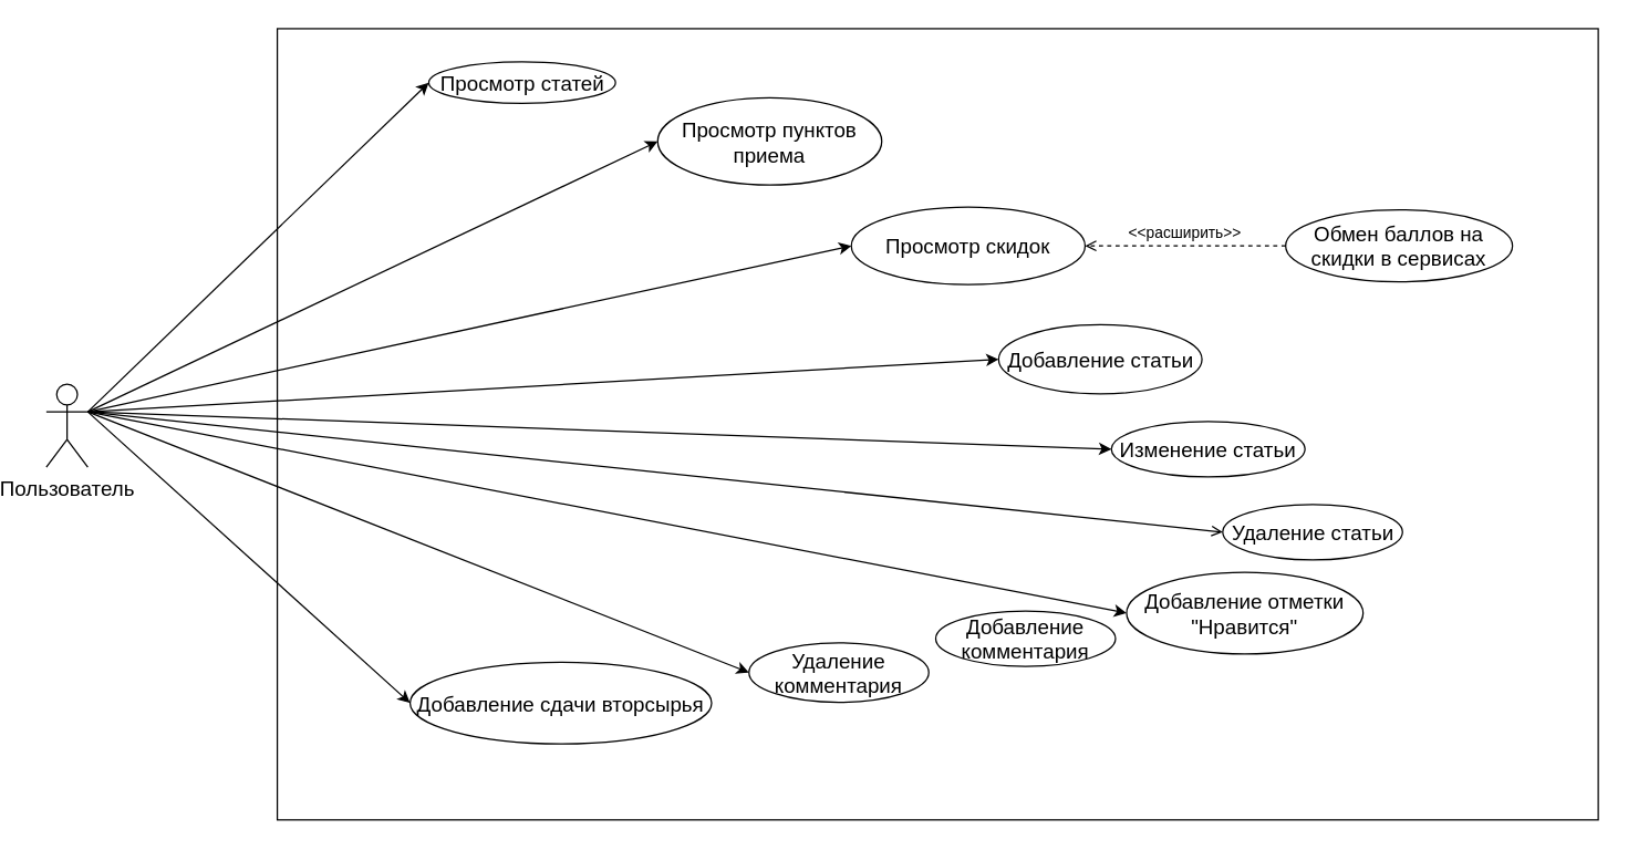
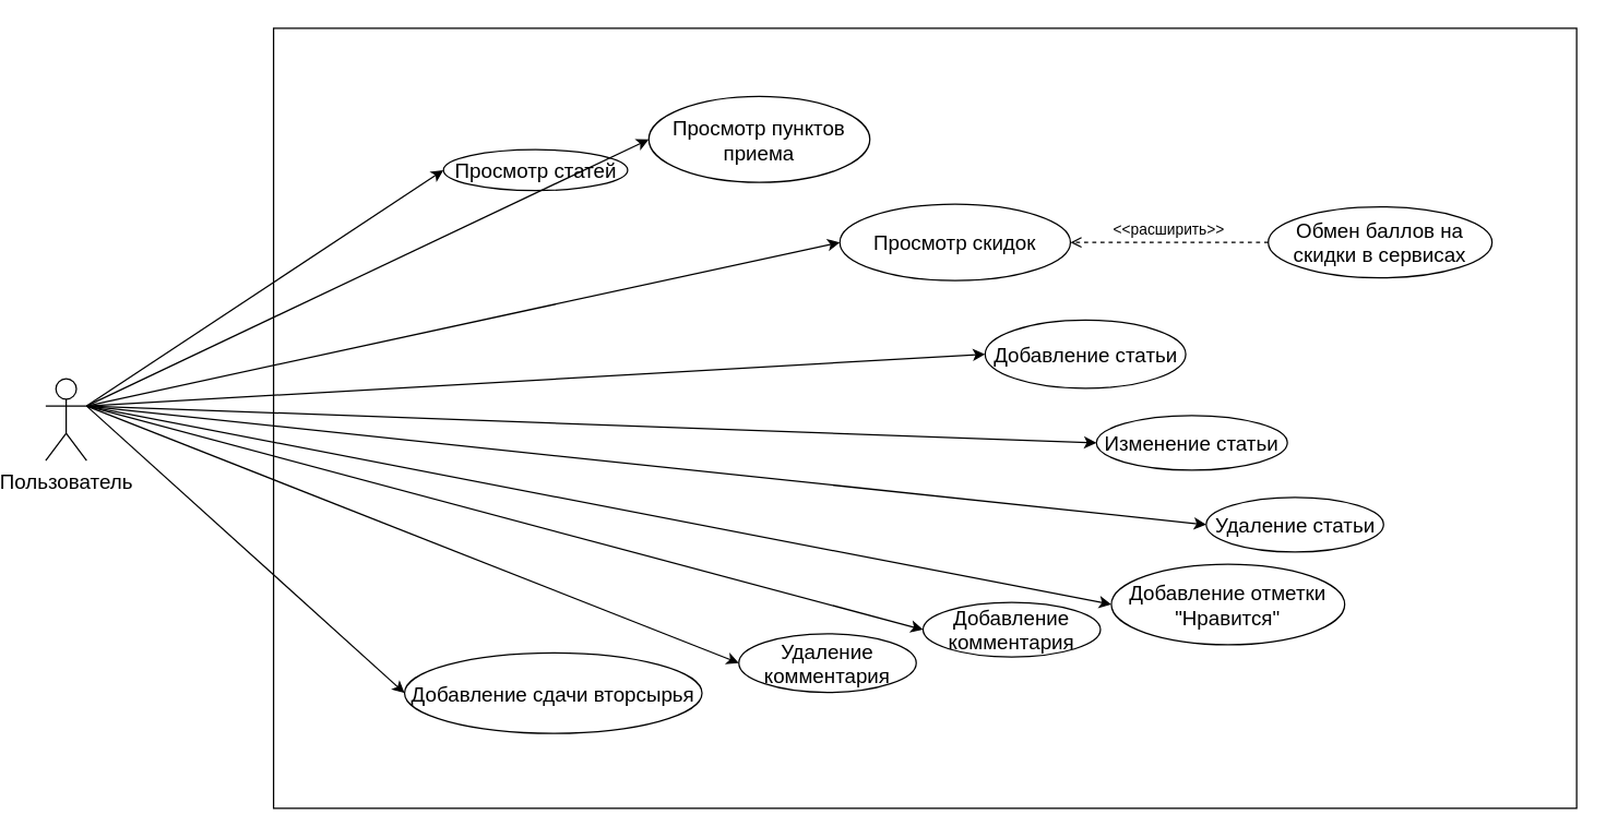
- <mxCell id="6" value="Просмотр статей" style="ellipse;whiteSpace=wrap;html=1;fontSize=15;" vertex="1" parent="1"><mxGeometry x="296.5" y="44" width="135" height="30" as="geometry" /></mxCell>
+ <mxCell id="6" value="Просмотр статей" style="ellipse;whiteSpace=wrap;html=1;fontSize=15;" vertex="1" parent="1"><mxGeometry x="311.5" y="109" width="135" height="30" as="geometry" /></mxCell>
+ <mxCell id="24" value="" style="endArrow=classic;html=1;rounded=0;entryX=0;entryY=0.5;entryDx=0;entryDy=0;fontSize=15;exitX=1;exitY=0.333;exitDx=0;exitDy=0;exitPerimeter=0;endFill=1;" edge="1" parent="1" source="3" target="13"><mxGeometry width="50" height="50" relative="1" as="geometry"><mxPoint x="129" y="59" as="sourcePoint" /><mxPoint x="98" y="-42" as="targetPoint" /></mxGeometry></mxCell>
- <mxCell id="18" value="" style="endArrow=open;html=1;rounded=0;entryX=0;entryY=0.5;entryDx=0;entryDy=0;fontSize=15;exitX=1;exitY=0.333;exitDx=0;exitDy=0;exitPerimeter=0;endFill=1;" edge="1" parent="1" source="3" target="8"><mxGeometry width="50" height="50" relative="1" as="geometry"><mxPoint x="139" y="85" as="sourcePoint" /><mxPoint x="108" y="-16" as="targetPoint" /></mxGeometry></mxCell>
+ <mxCell id="18" value="" style="endArrow=classic;html=1;rounded=0;entryX=0;entryY=0.5;entryDx=0;entryDy=0;fontSize=15;exitX=1;exitY=0.333;exitDx=0;exitDy=0;exitPerimeter=0;endFill=1;" edge="1" parent="1" source="3" target="8"><mxGeometry width="50" height="50" relative="1" as="geometry"><mxPoint x="139" y="85" as="sourcePoint" /><mxPoint x="108" y="-16" as="targetPoint" /></mxGeometry></mxCell>
